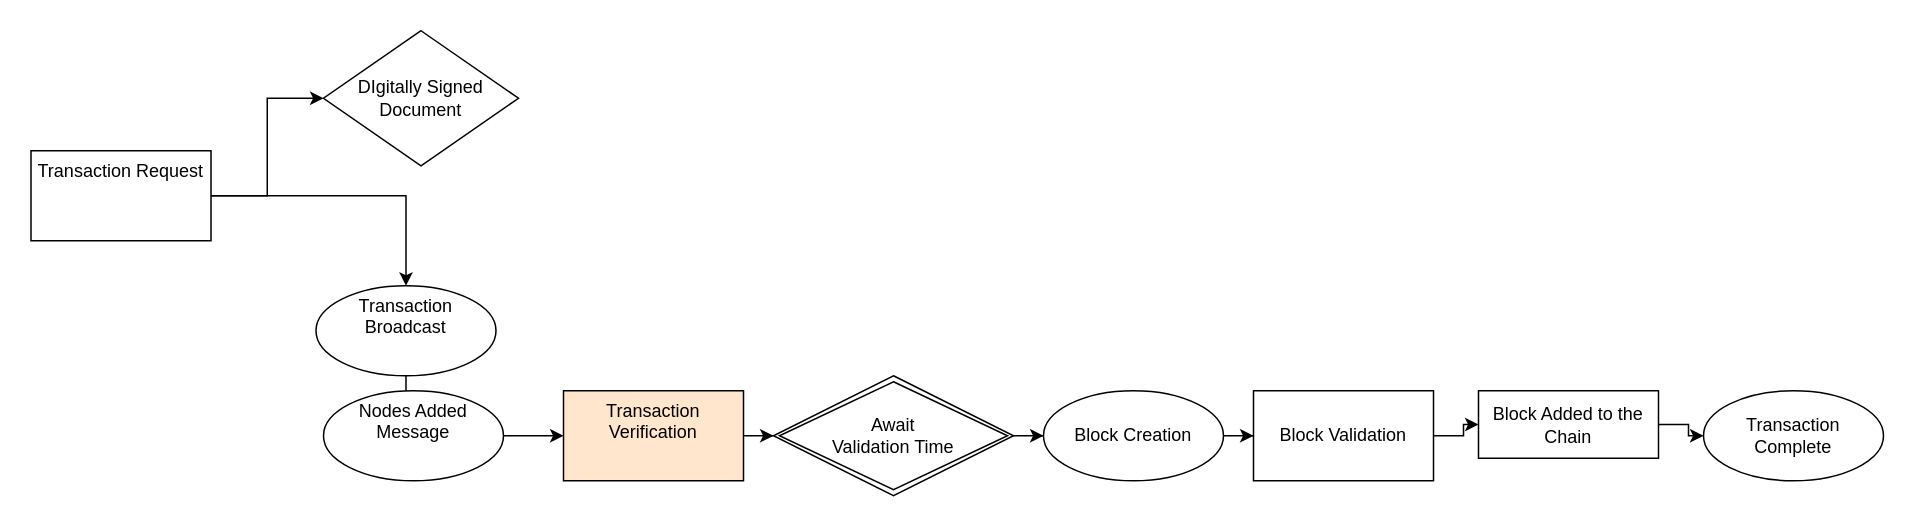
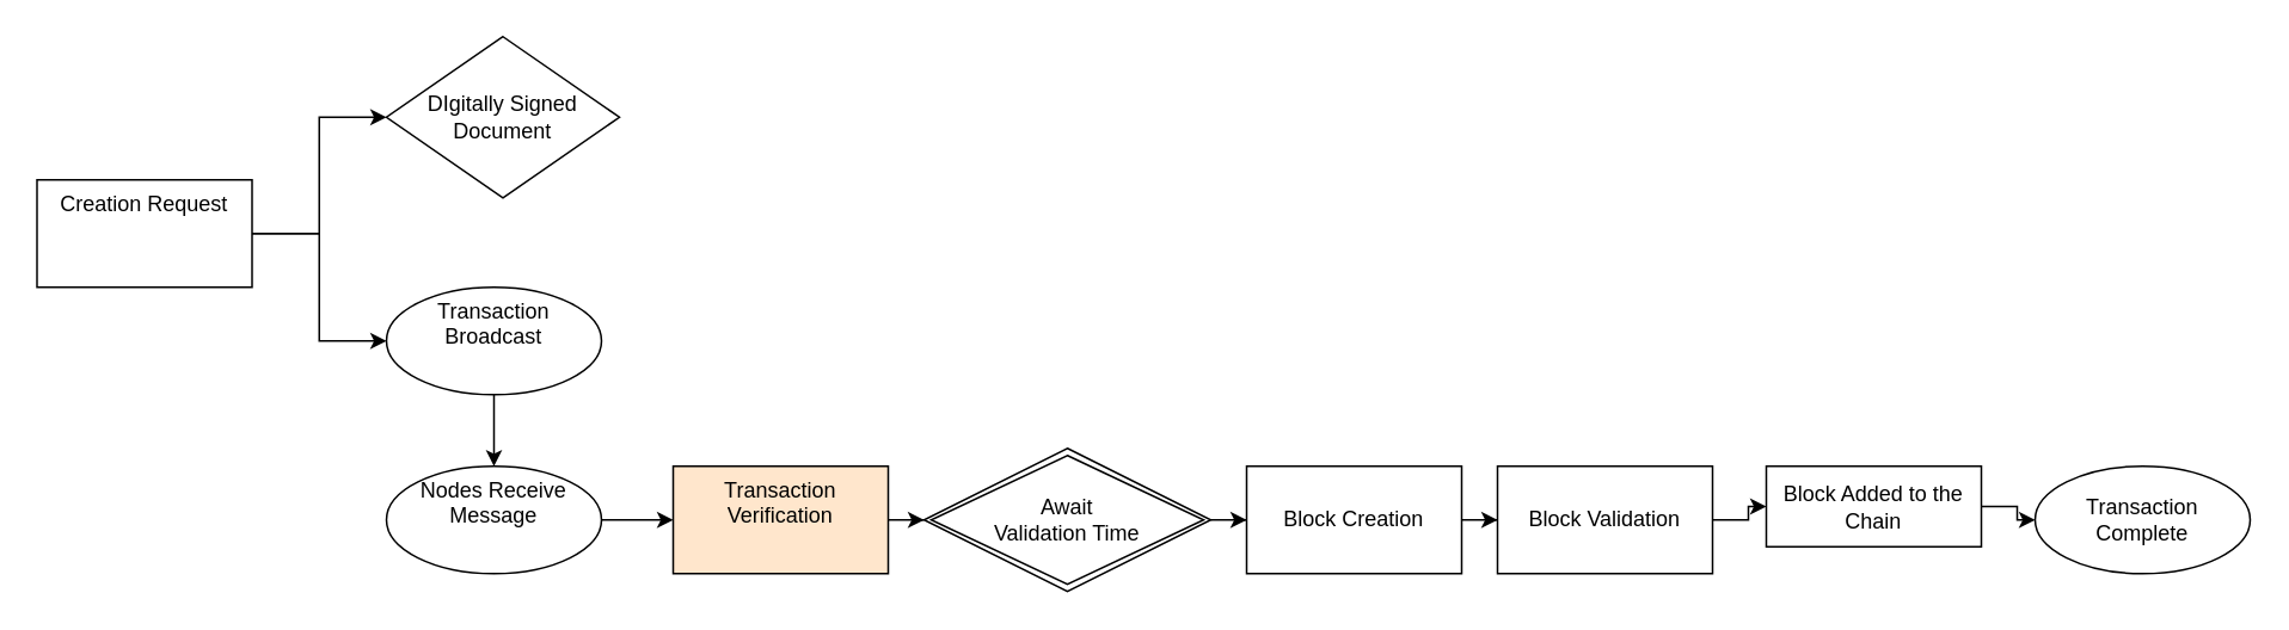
- <mxCell id="3" value="Transaction Request" style="whiteSpace=wrap;html=1;verticalAlign=top;" parent="1" vertex="1"><mxGeometry x="20" y="100" width="120" height="60" as="geometry" /></mxCell>
+ <mxCell id="3" value="Creation Request" style="whiteSpace=wrap;html=1;verticalAlign=top;" parent="1" vertex="1"><mxGeometry x="20" y="100" width="120" height="60" as="geometry" /></mxCell>
- <mxCell id="5" value="Transaction Broadcast" style="ellipse;whiteSpace=wrap;html=1;verticalAlign=top;" parent="1" vertex="1"><mxGeometry x="210" y="190" width="120" height="60" as="geometry" /></mxCell>
+ <mxCell id="5" value="Transaction Broadcast" style="ellipse;whiteSpace=wrap;html=1;verticalAlign=top;" parent="1" vertex="1"><mxGeometry x="215" y="160" width="120" height="60" as="geometry" /></mxCell>
- <mxCell id="9" value="Nodes Added Message" style="ellipse;whiteSpace=wrap;html=1;verticalAlign=top;" parent="1" vertex="1"><mxGeometry x="215" y="260" width="120" height="60" as="geometry" /></mxCell>
+ <mxCell id="9" value="Nodes Receive Message" style="ellipse;whiteSpace=wrap;html=1;verticalAlign=top;" parent="1" vertex="1"><mxGeometry x="215" y="260" width="120" height="60" as="geometry" /></mxCell>
- <mxCell id="15" value="&lt;font style=&quot;font-size: 12px&quot;&gt;Block Creation&lt;/font&gt;" style="ellipse;whiteSpace=wrap;html=1;fontSize=10;" parent="1" vertex="1"><mxGeometry x="695" y="260" width="120" height="60" as="geometry" /></mxCell>
+ <mxCell id="15" value="&lt;font style=&quot;font-size: 12px&quot;&gt;Block Creation&lt;/font&gt;" style="whiteSpace=wrap;html=1;fontSize=10;" parent="1" vertex="1"><mxGeometry x="695" y="260" width="120" height="60" as="geometry" /></mxCell>
